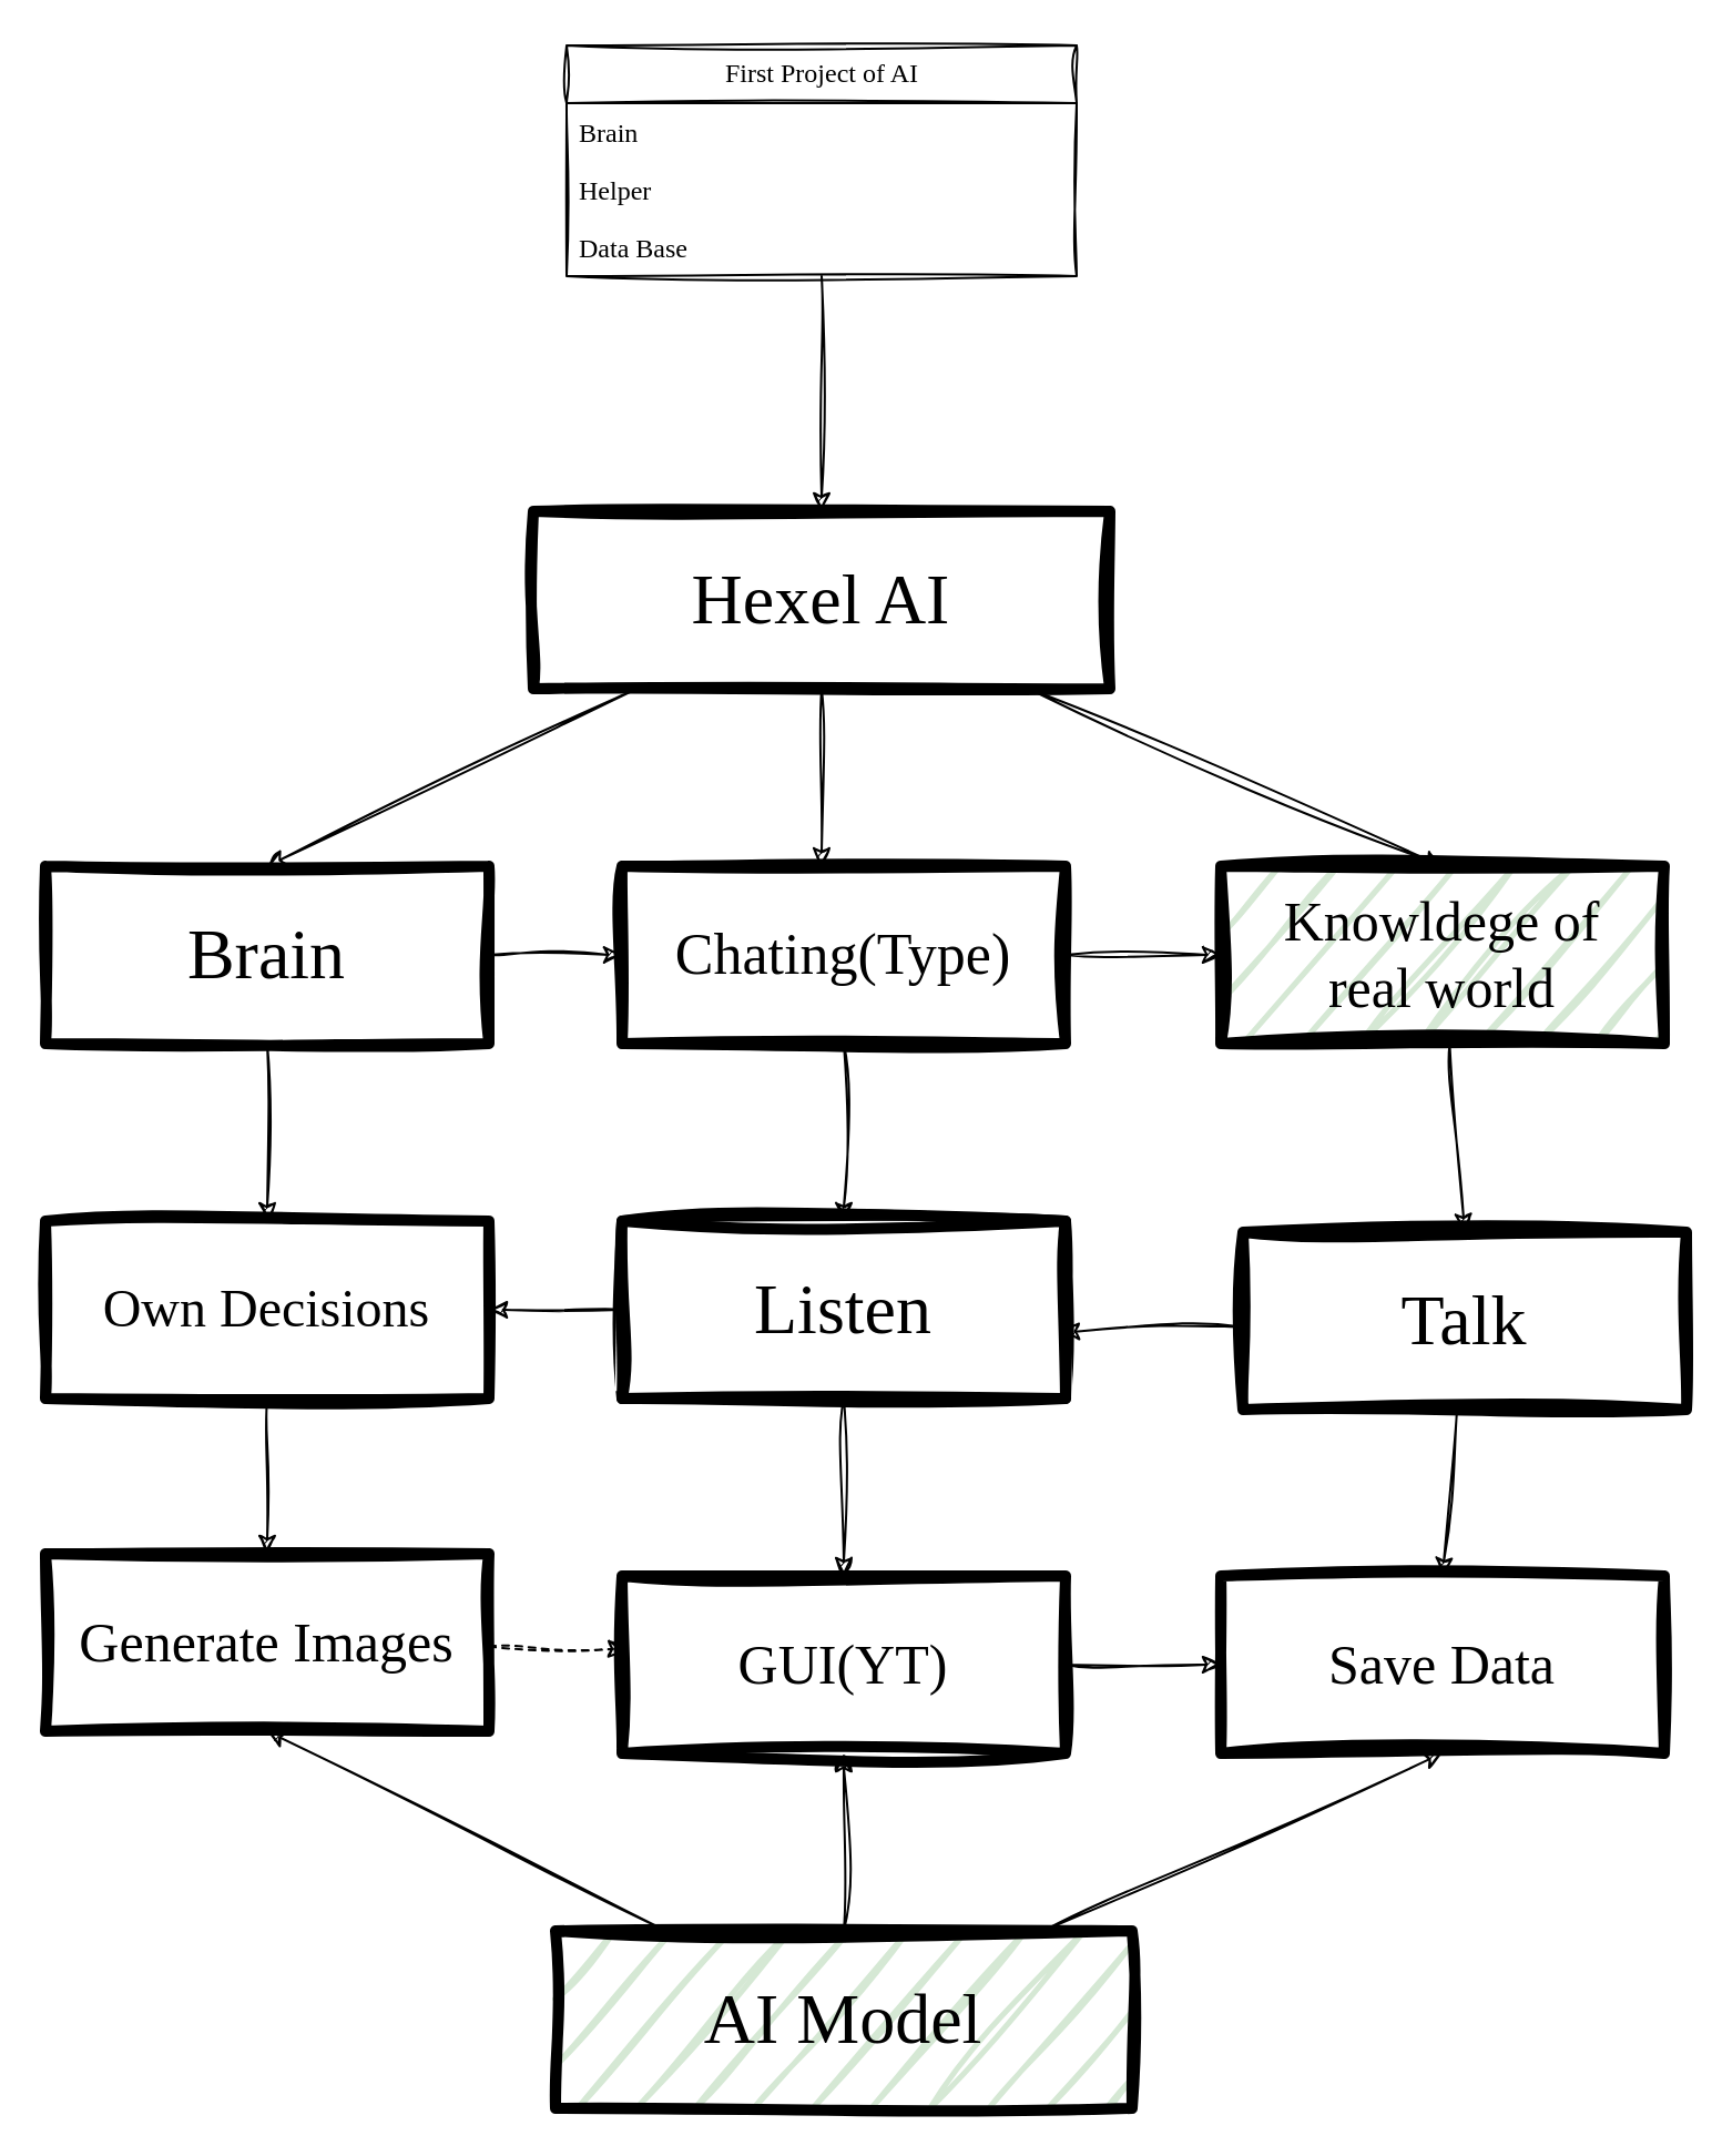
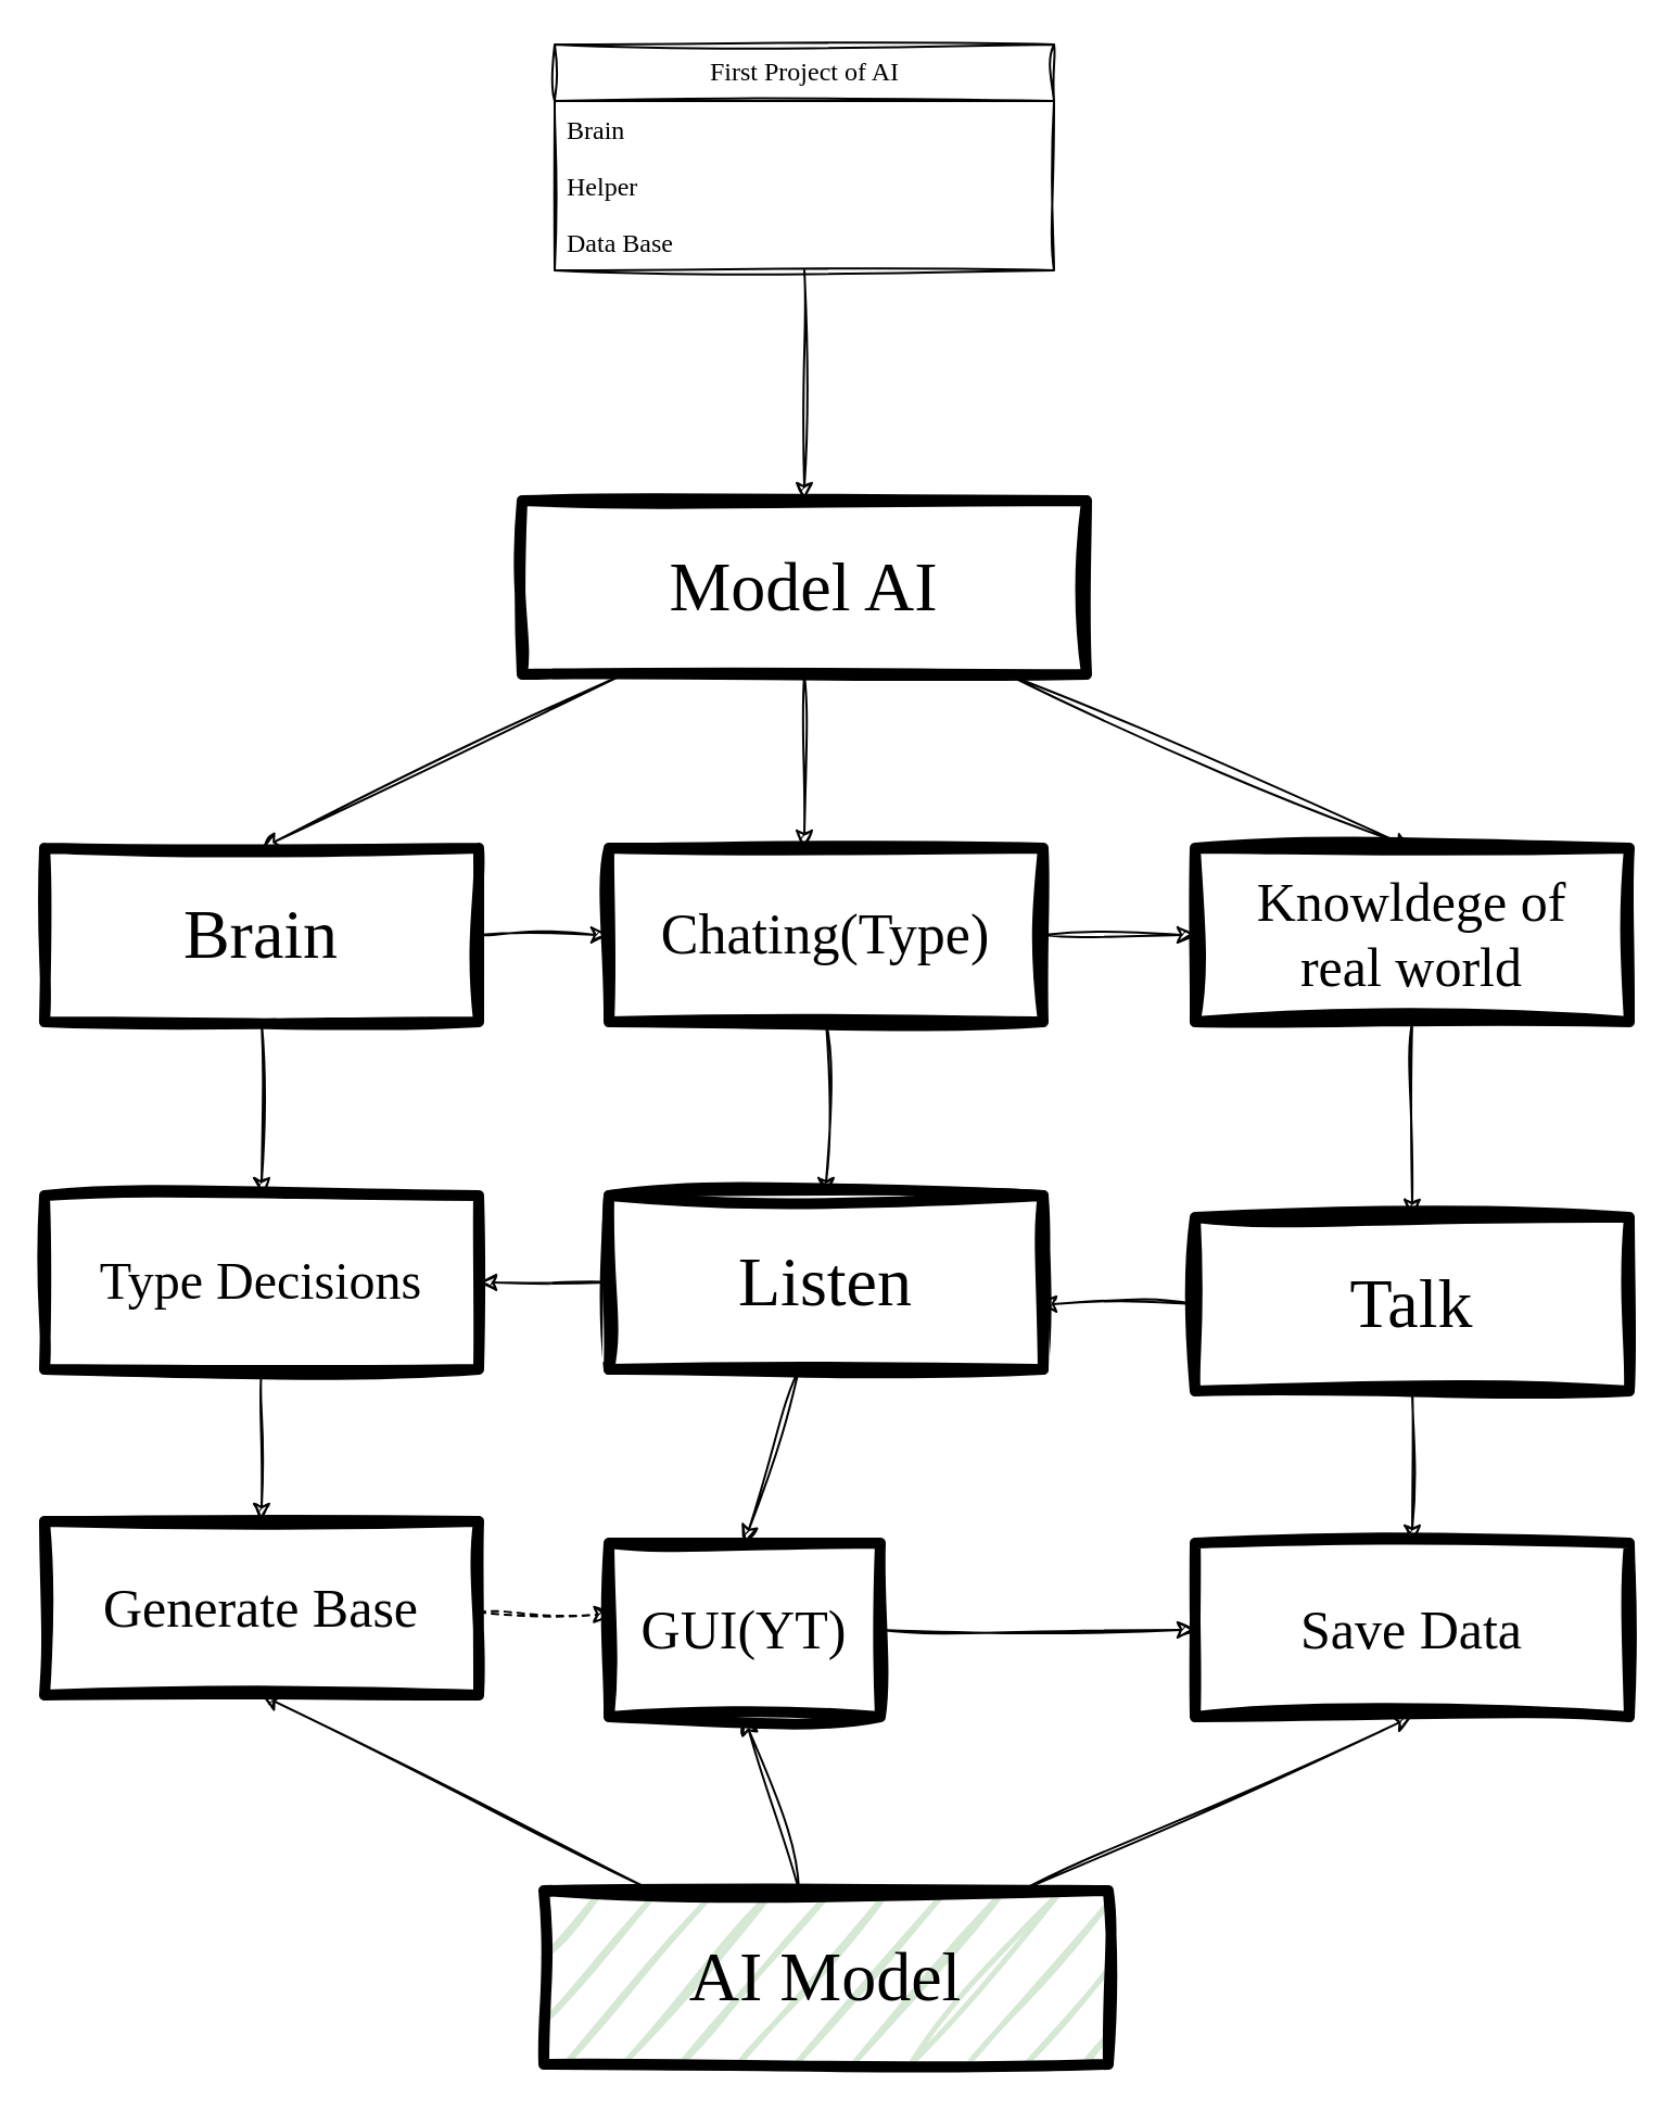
- <mxCell id="5" value="Hexel AI" style="whiteSpace=wrap;html=1;strokeWidth=5;spacing=12;fontFamily=Comic Sans MS;align=center;fontStyle=0;fontSize=32;sketch=1;curveFitting=1;jiggle=2;" parent="1" vertex="1"><mxGeometry x="240" y="230" width="260" height="80" as="geometry" /></mxCell>
+ <mxCell id="5" value="Model AI" style="whiteSpace=wrap;html=1;strokeWidth=5;spacing=12;fontFamily=Comic Sans MS;align=center;fontStyle=0;fontSize=32;sketch=1;curveFitting=1;jiggle=2;" parent="1" vertex="1"><mxGeometry x="240" y="230" width="260" height="80" as="geometry" /></mxCell>
- <mxCell id="13" value="Knowldege of real world" style="whiteSpace=wrap;html=1;strokeWidth=5;spacing=12;fontFamily=Comic Sans MS;align=center;fontStyle=0;fontSize=25;sketch=1;curveFitting=1;jiggle=2;fillColor=#d5e8d4;" parent="1" vertex="1"><mxGeometry x="550" y="390" width="200" height="80" as="geometry" /></mxCell>
+ <mxCell id="13" value="Knowldege of real world" style="whiteSpace=wrap;html=1;strokeWidth=5;spacing=12;fontFamily=Comic Sans MS;align=center;fontStyle=0;fontSize=25;sketch=1;curveFitting=1;jiggle=2;" parent="1" vertex="1"><mxGeometry x="550" y="390" width="200" height="80" as="geometry" /></mxCell>
- <mxCell id="20" value="Own Decisions" style="whiteSpace=wrap;html=1;strokeWidth=5;spacing=12;fontFamily=Comic Sans MS;align=center;fontStyle=0;fontSize=24;sketch=1;curveFitting=1;jiggle=2;" parent="1" vertex="1"><mxGeometry x="20" y="550" width="200" height="80" as="geometry" /></mxCell>
+ <mxCell id="20" value="Type Decisions" style="whiteSpace=wrap;html=1;strokeWidth=5;spacing=12;fontFamily=Comic Sans MS;align=center;fontStyle=0;fontSize=24;sketch=1;curveFitting=1;jiggle=2;" parent="1" vertex="1"><mxGeometry x="20" y="550" width="200" height="80" as="geometry" /></mxCell>
- <mxCell id="15" value="Talk" style="whiteSpace=wrap;html=1;strokeWidth=5;spacing=12;fontFamily=Comic Sans MS;align=center;fontStyle=0;fontSize=32;sketch=1;curveFitting=1;jiggle=2;" parent="1" vertex="1"><mxGeometry x="560" y="555" width="200" height="80" as="geometry" /></mxCell>
+ <mxCell id="15" value="Talk" style="whiteSpace=wrap;html=1;strokeWidth=5;spacing=12;fontFamily=Comic Sans MS;align=center;fontStyle=0;fontSize=32;sketch=1;curveFitting=1;jiggle=2;" parent="1" vertex="1"><mxGeometry x="550" y="560" width="200" height="80" as="geometry" /></mxCell>
- <mxCell id="25" value="Generate Images" style="whiteSpace=wrap;html=1;strokeWidth=5;spacing=12;fontFamily=Comic Sans MS;align=center;fontStyle=0;fontSize=25;sketch=1;curveFitting=1;jiggle=2;" parent="1" vertex="1"><mxGeometry x="20" y="700" width="200" height="80" as="geometry" /></mxCell>
+ <mxCell id="25" value="Generate Base" style="whiteSpace=wrap;html=1;strokeWidth=5;spacing=12;fontFamily=Comic Sans MS;align=center;fontStyle=0;fontSize=25;sketch=1;curveFitting=1;jiggle=2;" parent="1" vertex="1"><mxGeometry x="20" y="700" width="200" height="80" as="geometry" /></mxCell>
- <mxCell id="22" value="GUI(YT)" style="whiteSpace=wrap;html=1;strokeWidth=5;spacing=12;fontFamily=Comic Sans MS;align=center;fontStyle=0;fontSize=25;sketch=1;curveFitting=1;jiggle=2;" parent="1" vertex="1"><mxGeometry x="280" y="710" width="200" height="80" as="geometry" /></mxCell>
+ <mxCell id="22" value="GUI(YT)" style="whiteSpace=wrap;html=1;strokeWidth=5;spacing=12;fontFamily=Comic Sans MS;align=center;fontStyle=0;fontSize=25;sketch=1;curveFitting=1;jiggle=2;" parent="1" vertex="1"><mxGeometry x="280" y="710" width="125" height="80" as="geometry" /></mxCell>
